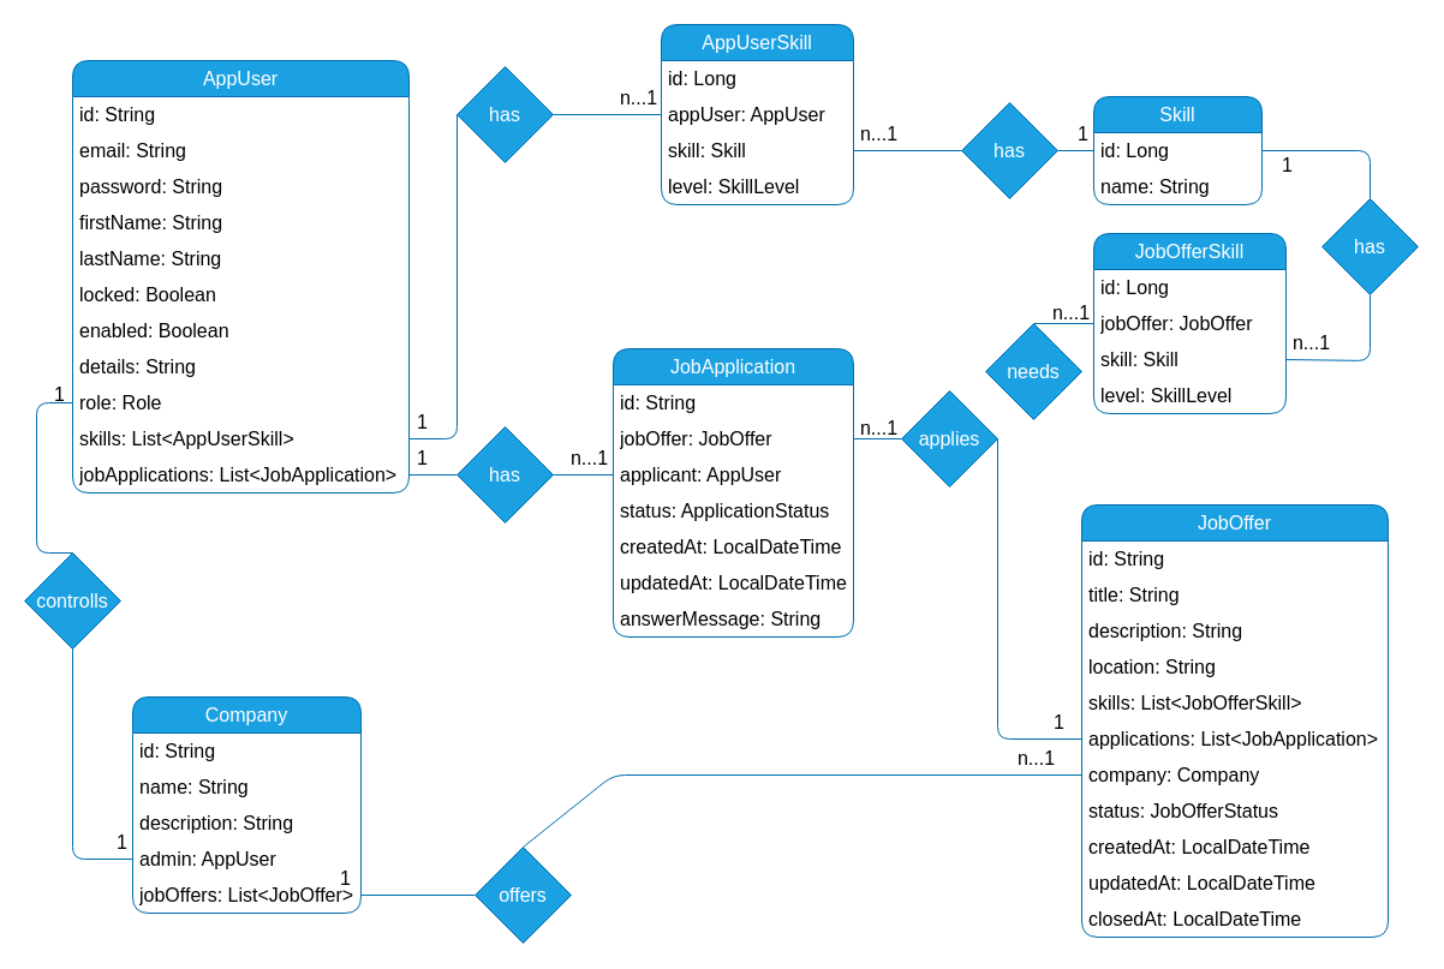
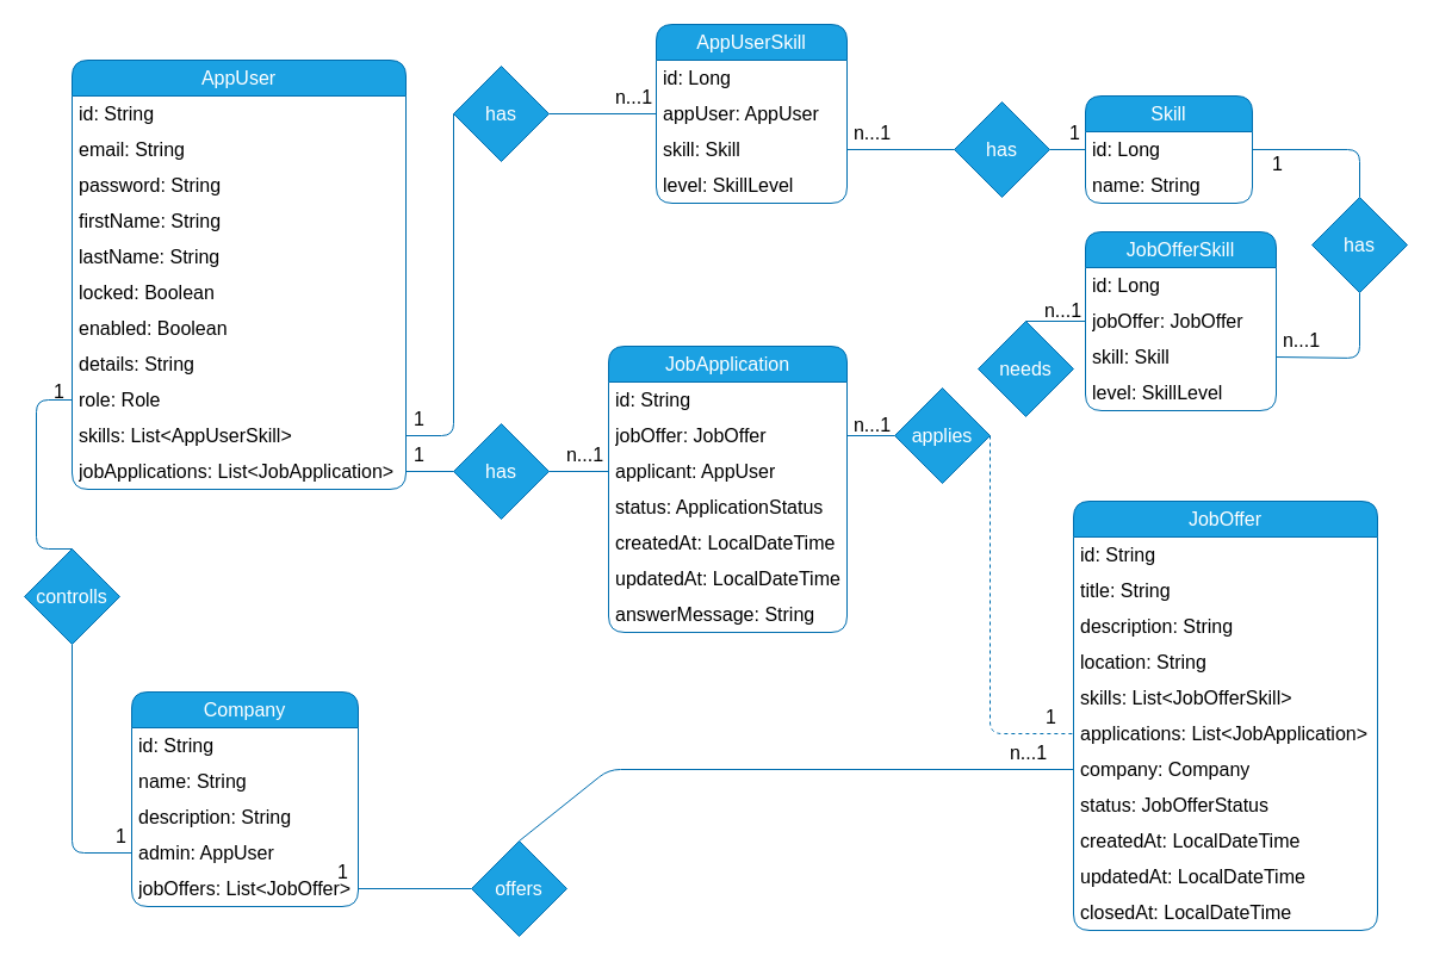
- <mxCell id="50" style="edgeStyle=none;html=1;exitX=1;exitY=0.5;exitDx=0;exitDy=0;fontSize=16;endArrow=none;endFill=0;fillColor=#1ba1e2;strokeColor=#006EAF;entryX=0;entryY=0.5;entryDx=0;entryDy=0;" parent="1" source="52" target="29" edge="1"><mxGeometry relative="1" as="geometry"><Array as="points"><mxPoint x="830" y="615" /></Array><mxPoint x="900" y="620" as="targetPoint" /></mxGeometry></mxCell>
+ <mxCell id="50" style="edgeStyle=none;html=1;exitX=1;exitY=0.5;exitDx=0;exitDy=0;fontSize=16;endArrow=none;endFill=0;fillColor=#1ba1e2;strokeColor=#006EAF;entryX=0;entryY=0.5;entryDx=0;entryDy=0;dashed=1;" parent="1" source="52" target="29" edge="1"><mxGeometry relative="1" as="geometry"><Array as="points"><mxPoint x="830" y="615" /></Array><mxPoint x="900" y="620" as="targetPoint" /></mxGeometry></mxCell>
